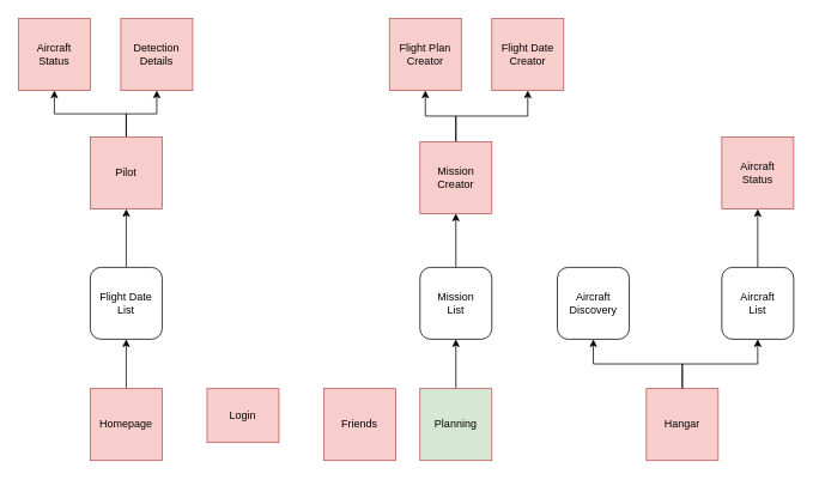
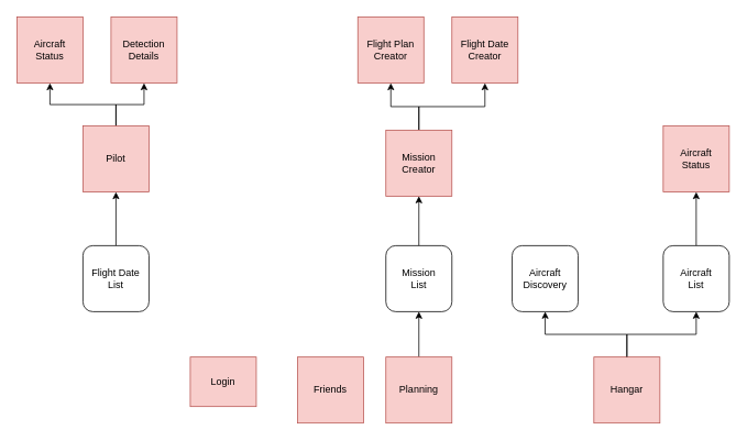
- <mxCell id="2" style="edgeStyle=orthogonalEdgeStyle;rounded=0;orthogonalLoop=1;jettySize=auto;html=1;entryX=0.5;entryY=1;entryDx=0;entryDy=0;" parent="1" source="3" target="9" edge="1"><mxGeometry relative="1" as="geometry" /></mxCell>
- <mxCell id="3" value="&lt;div&gt;Homepage&lt;/div&gt;" style="whiteSpace=wrap;html=1;aspect=fixed;fillColor=#f8cecc;strokeColor=#b85450;" parent="1" vertex="1"><mxGeometry x="100" y="432" width="80" height="80" as="geometry" /></mxCell>
- <mxCell id="11" value="&lt;div&gt;Planning&lt;/div&gt;" style="whiteSpace=wrap;html=1;aspect=fixed;fillColor=#d5e8d4;strokeColor=#b85450;" parent="1" vertex="1"><mxGeometry x="467" y="432" width="80" height="80" as="geometry" /></mxCell>
+ <mxCell id="11" value="&lt;div&gt;Planning&lt;/div&gt;" style="whiteSpace=wrap;html=1;aspect=fixed;fillColor=#f8cecc;strokeColor=#b85450;" parent="1" vertex="1"><mxGeometry x="467" y="432" width="80" height="80" as="geometry" /></mxCell>
